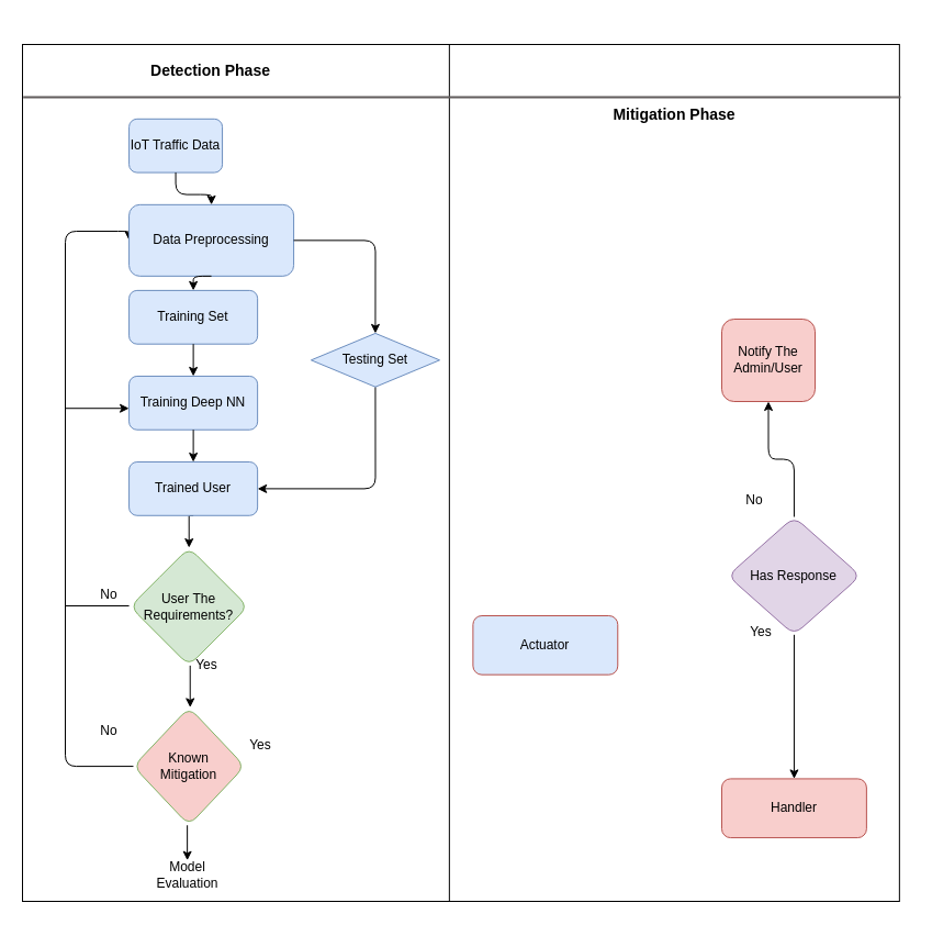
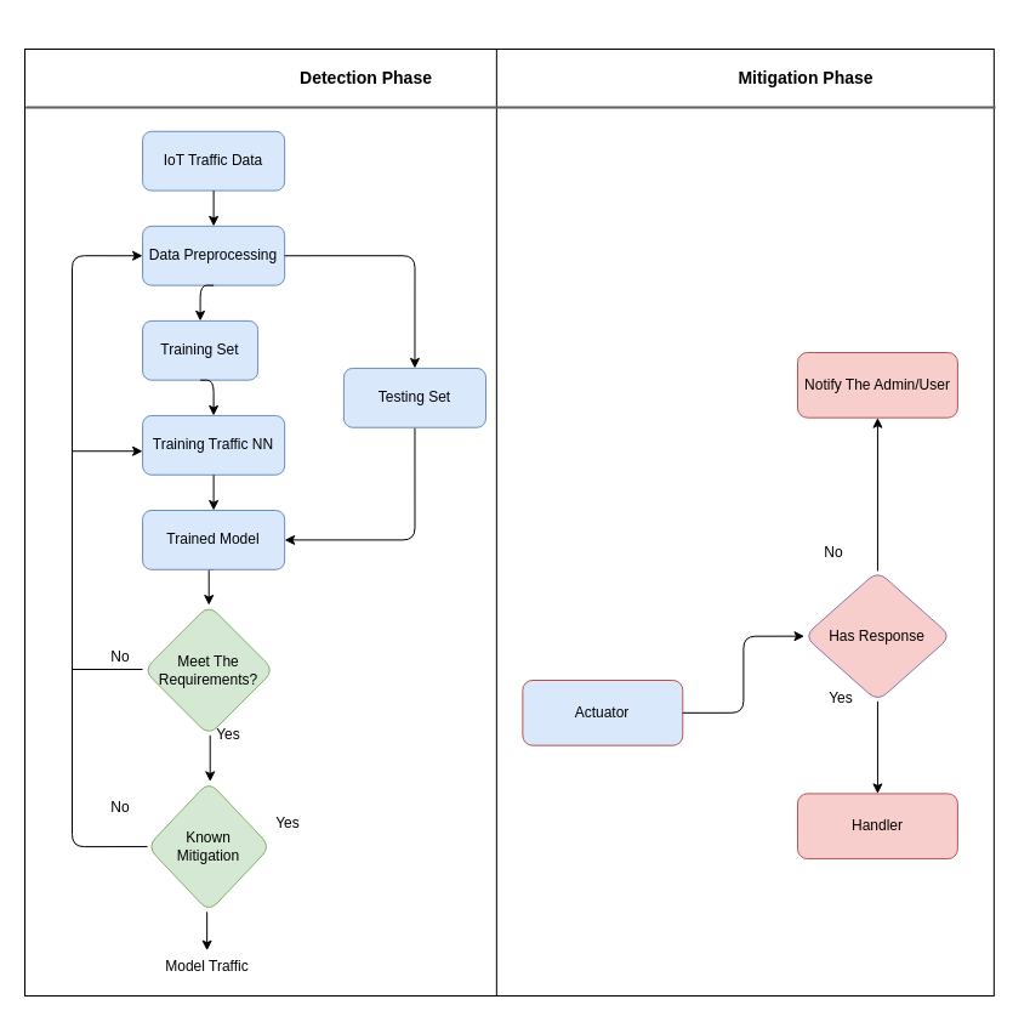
- <mxCell id="34" value="&lt;font style=&quot;font-size: 14px;&quot;&gt;&lt;b&gt;Detection Phase&lt;/b&gt;&lt;/font&gt;" style="text;html=1;strokeColor=none;fillColor=none;align=center;verticalAlign=middle;whiteSpace=wrap;rounded=0;" parent="1" vertex="1"><mxGeometry x="117.07" y="49.268" width="148.779" height="29.268" as="geometry" /></mxCell>
+ <mxCell id="34" value="&lt;font style=&quot;font-size: 14px;&quot;&gt;&lt;b&gt;Detection Phase&lt;/b&gt;&lt;/font&gt;" style="text;html=1;strokeColor=none;fillColor=none;align=center;verticalAlign=middle;whiteSpace=wrap;rounded=0;" parent="1" vertex="1"><mxGeometry x="227.07" y="49.268" width="148.779" height="29.268" as="geometry" /></mxCell>
- <mxCell id="17" value="&lt;font style=&quot;font-size: 14px;&quot;&gt;&lt;b&gt;Mitigation Phase&lt;/b&gt;&lt;/font&gt;" style="text;html=1;strokeColor=none;fillColor=none;align=center;verticalAlign=middle;whiteSpace=wrap;rounded=0;" parent="8" vertex="1"><mxGeometry x="121.594" y="69.268" width="167.603" height="29.268" as="geometry" /></mxCell>
+ <mxCell id="17" value="&lt;font style=&quot;font-size: 14px;&quot;&gt;&lt;b&gt;Mitigation Phase&lt;/b&gt;&lt;/font&gt;" style="text;html=1;strokeColor=none;fillColor=none;align=center;verticalAlign=middle;whiteSpace=wrap;rounded=0;" parent="8" vertex="1"><mxGeometry x="171.594" y="29.268" width="167.603" height="29.268" as="geometry" /></mxCell>
- <mxCell id="22" value="IoT Traffic Data" style="rounded=1;whiteSpace=wrap;html=1;fillColor=#dae8fc;strokeColor=#6c8ebf;" parent="1" vertex="1"><mxGeometry x="117.07" y="107.805" width="85" height="48.78" as="geometry" /></mxCell>
+ <mxCell id="22" value="IoT Traffic Data" style="rounded=1;whiteSpace=wrap;html=1;fillColor=#dae8fc;strokeColor=#6c8ebf;" parent="1" vertex="1"><mxGeometry x="117.07" y="107.805" width="117.072" height="48.78" as="geometry" /></mxCell>
- <mxCell id="23" value="Data Preprocessing" style="rounded=1;whiteSpace=wrap;html=1;fillColor=#dae8fc;strokeColor=#6c8ebf;" parent="1" vertex="1"><mxGeometry x="117.07" y="185.854" width="150" height="65" as="geometry" /></mxCell>
+ <mxCell id="23" value="Data Preprocessing" style="rounded=1;whiteSpace=wrap;html=1;fillColor=#dae8fc;strokeColor=#6c8ebf;" parent="1" vertex="1"><mxGeometry x="117.07" y="185.854" width="117.072" height="48.78" as="geometry" /></mxCell>
- <mxCell id="24" value="Training Set" style="rounded=1;whiteSpace=wrap;html=1;fillColor=#dae8fc;strokeColor=#6c8ebf;" parent="1" vertex="1"><mxGeometry x="117.07" y="263.902" width="117.072" height="48.78" as="geometry" /></mxCell>
+ <mxCell id="24" value="Training Set" style="rounded=1;whiteSpace=wrap;html=1;fillColor=#dae8fc;strokeColor=#6c8ebf;" parent="1" vertex="1"><mxGeometry x="117.07" y="263.902" width="95" height="48.78" as="geometry" /></mxCell>
- <mxCell id="31" value="Testing Set" style="rhombus;whiteSpace=wrap;html=1;fillColor=#dae8fc;strokeColor=#6c8ebf;" parent="1" vertex="1"><mxGeometry x="282.923" y="302.927" width="117.072" height="48.78" as="geometry" /></mxCell>
+ <mxCell id="31" value="Testing Set" style="rounded=1;whiteSpace=wrap;html=1;fillColor=#dae8fc;strokeColor=#6c8ebf;" parent="1" vertex="1"><mxGeometry x="282.923" y="302.927" width="117.072" height="48.78" as="geometry" /></mxCell>
- <mxCell id="15" value="Notify The Admin/User" style="rounded=1;whiteSpace=wrap;html=1;fillColor=#f8cecc;strokeColor=#b85450;" parent="8" vertex="1"><mxGeometry x="248.157" y="269.998" width="85" height="75" as="geometry" /></mxCell>
+ <mxCell id="15" value="Notify The Admin/User" style="rounded=1;whiteSpace=wrap;html=1;fillColor=#f8cecc;strokeColor=#b85450;" parent="8" vertex="1"><mxGeometry x="248.157" y="269.998" width="131.884" height="53.659" as="geometry" /></mxCell>
- <mxCell id="25" value="Training Deep NN" style="rounded=1;whiteSpace=wrap;html=1;fillColor=#dae8fc;strokeColor=#6c8ebf;" parent="1" vertex="1"><mxGeometry x="117.07" y="341.951" width="117.072" height="48.78" as="geometry" /></mxCell>
+ <mxCell id="25" value="Training Traffic NN" style="rounded=1;whiteSpace=wrap;html=1;fillColor=#dae8fc;strokeColor=#6c8ebf;" parent="1" vertex="1"><mxGeometry x="117.07" y="341.951" width="117.072" height="48.78" as="geometry" /></mxCell>
- <mxCell id="27" value="Trained User" style="rounded=1;whiteSpace=wrap;html=1;fillColor=#dae8fc;strokeColor=#6c8ebf;" parent="1" vertex="1"><mxGeometry x="117.07" y="420" width="117.072" height="48.78" as="geometry" /></mxCell>
+ <mxCell id="27" value="Trained Model" style="rounded=1;whiteSpace=wrap;html=1;fillColor=#dae8fc;strokeColor=#6c8ebf;" parent="1" vertex="1"><mxGeometry x="117.07" y="420" width="117.072" height="48.78" as="geometry" /></mxCell>
- <mxCell id="11" value="Has Response&lt;br&gt;" style="rhombus;whiteSpace=wrap;html=1;fillColor=#e1d5e7;strokeColor=#9673a6;rounded=1;" parent="8" vertex="1"><mxGeometry x="253.653" y="450.001" width="120.894" height="107.317" as="geometry" /></mxCell>
+ <mxCell id="11" value="Has Response&lt;br&gt;" style="rhombus;whiteSpace=wrap;html=1;fillColor=#f8cecc;strokeColor=#9673a6;rounded=1;" parent="8" vertex="1"><mxGeometry x="253.653" y="450.001" width="120.894" height="107.317" as="geometry" /></mxCell>
- <mxCell id="28" value="User The Requirements?" style="rhombus;whiteSpace=wrap;html=1;fillColor=#d5e8d4;strokeColor=#82b366;rounded=1;" parent="1" vertex="1"><mxGeometry x="118.07" y="498.049" width="107.316" height="107.317" as="geometry" /></mxCell>
+ <mxCell id="28" value="Meet The Requirements?" style="rhombus;whiteSpace=wrap;html=1;fillColor=#d5e8d4;strokeColor=#82b366;rounded=1;" parent="1" vertex="1"><mxGeometry x="118.07" y="498.049" width="107.316" height="107.317" as="geometry" /></mxCell>
+ <mxCell id="12" style="edgeStyle=orthogonalEdgeStyle;rounded=1;orthogonalLoop=1;jettySize=auto;html=1;exitX=1;exitY=0.5;exitDx=0;exitDy=0;entryX=0;entryY=0.5;entryDx=0;entryDy=0;" parent="8" source="10" target="11" edge="1"><mxGeometry relative="1" as="geometry" /></mxCell>
- <mxCell id="20" value="Known &lt;br&gt;Mitigation" style="rhombus;whiteSpace=wrap;html=1;fillColor=#f8cecc;strokeColor=#82b366;rounded=1;" parent="1" vertex="1"><mxGeometry x="120.994" y="643.418" width="101.46" height="107.32" as="geometry" /></mxCell>
+ <mxCell id="20" value="Known &lt;br&gt;Mitigation" style="rhombus;whiteSpace=wrap;html=1;fillColor=#d5e8d4;strokeColor=#82b366;rounded=1;" parent="1" vertex="1"><mxGeometry x="120.994" y="643.418" width="101.46" height="107.32" as="geometry" /></mxCell>
- <mxCell id="13" value="Handler" style="rounded=1;whiteSpace=wrap;html=1;fillColor=#f8cecc;strokeColor=#b85450;" parent="8" vertex="1"><mxGeometry x="248.157" y="688.415" width="131.884" height="53.659" as="geometry" /></mxCell>
+ <mxCell id="13" value="Handler" style="rounded=1;whiteSpace=wrap;html=1;fillColor=#f8cecc;strokeColor=#b85450;" parent="8" vertex="1"><mxGeometry x="248.157" y="633.415" width="131.884" height="53.659" as="geometry" /></mxCell>
- <mxCell id="21" value="Model Evaluation" style="text;html=1;strokeColor=none;fillColor=none;align=center;verticalAlign=middle;whiteSpace=wrap;rounded=0;" parent="1" vertex="1"><mxGeometry x="124.387" y="781.22" width="92.682" height="29.268" as="geometry" /></mxCell>
+ <mxCell id="21" value="Model Traffic" style="text;html=1;strokeColor=none;fillColor=none;align=center;verticalAlign=middle;whiteSpace=wrap;rounded=0;" parent="1" vertex="1"><mxGeometry x="124.387" y="781.22" width="92.682" height="29.268" as="geometry" /></mxCell>
